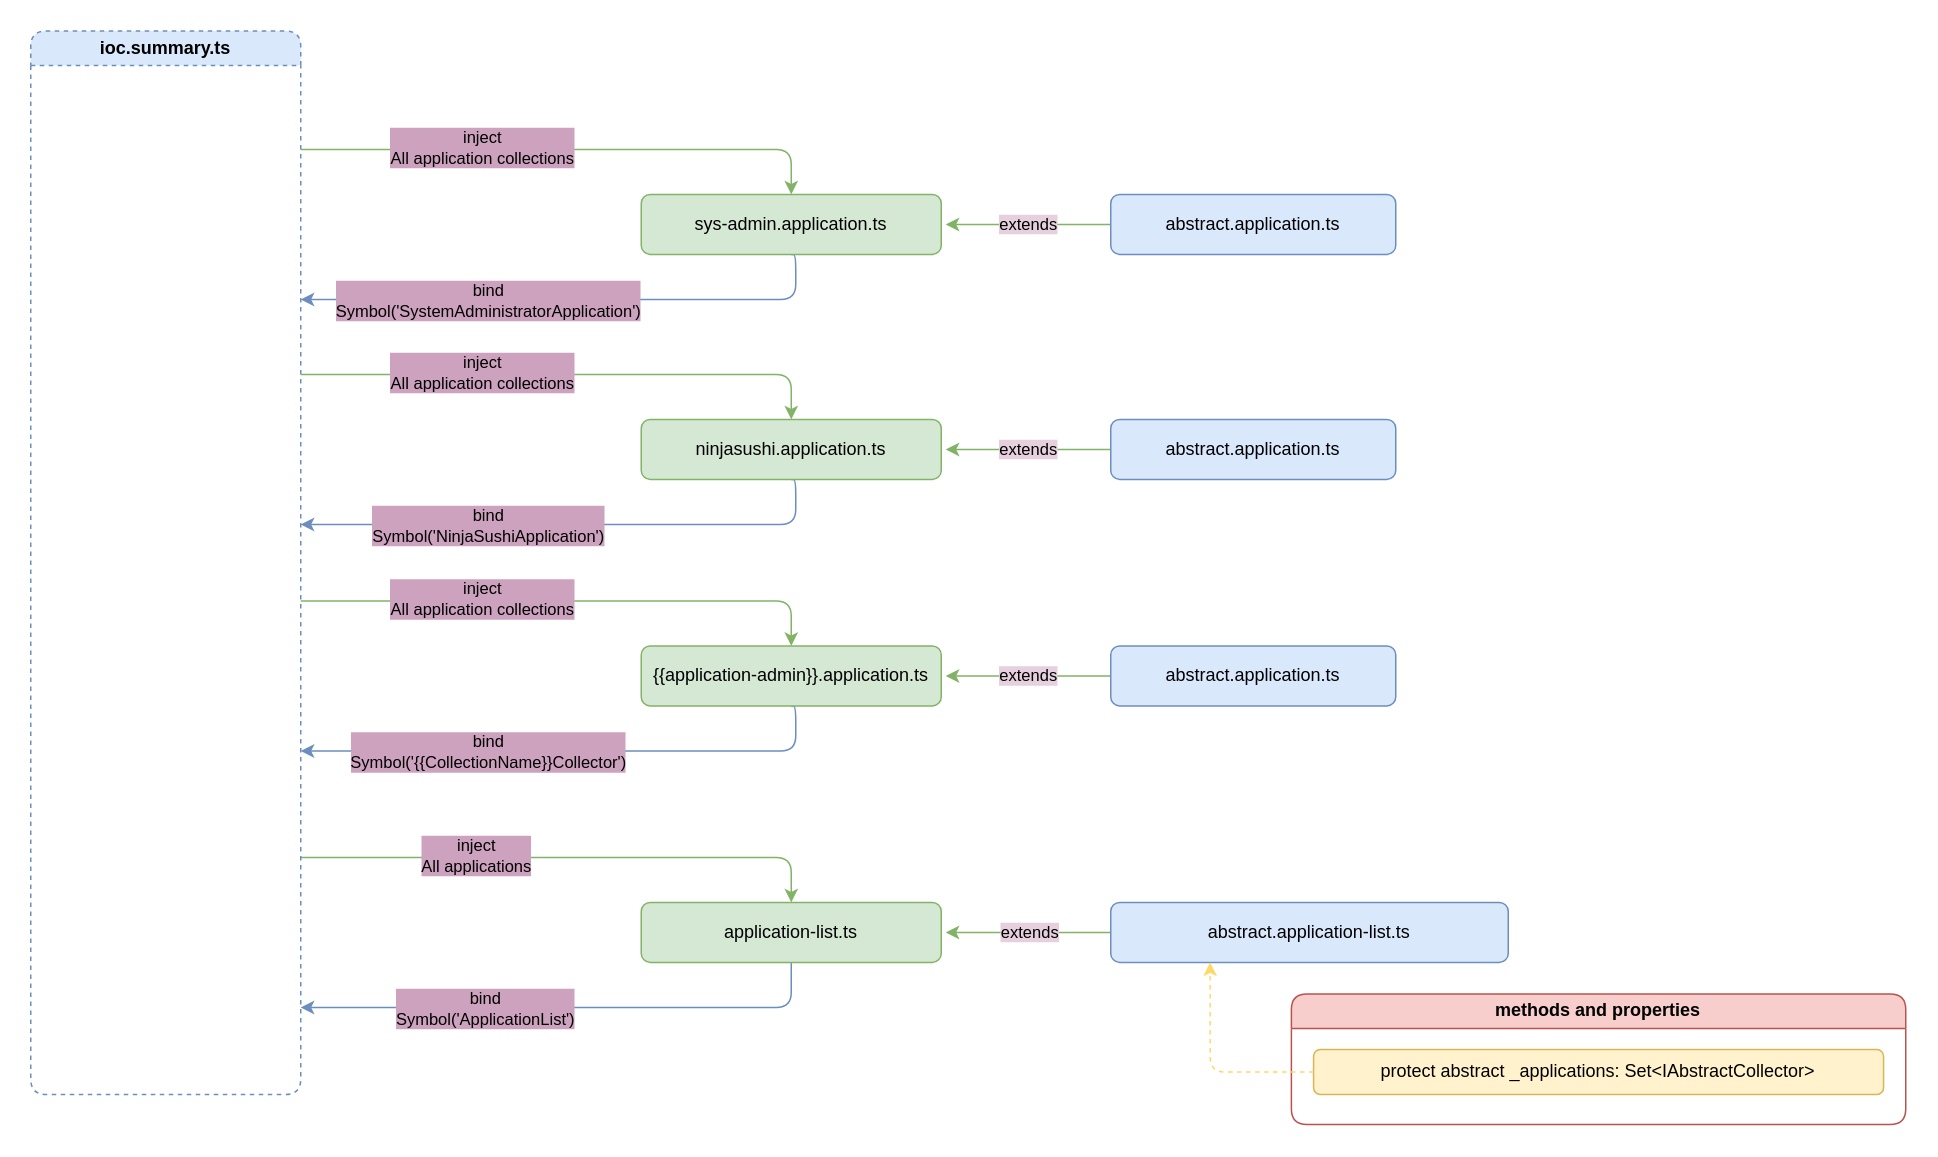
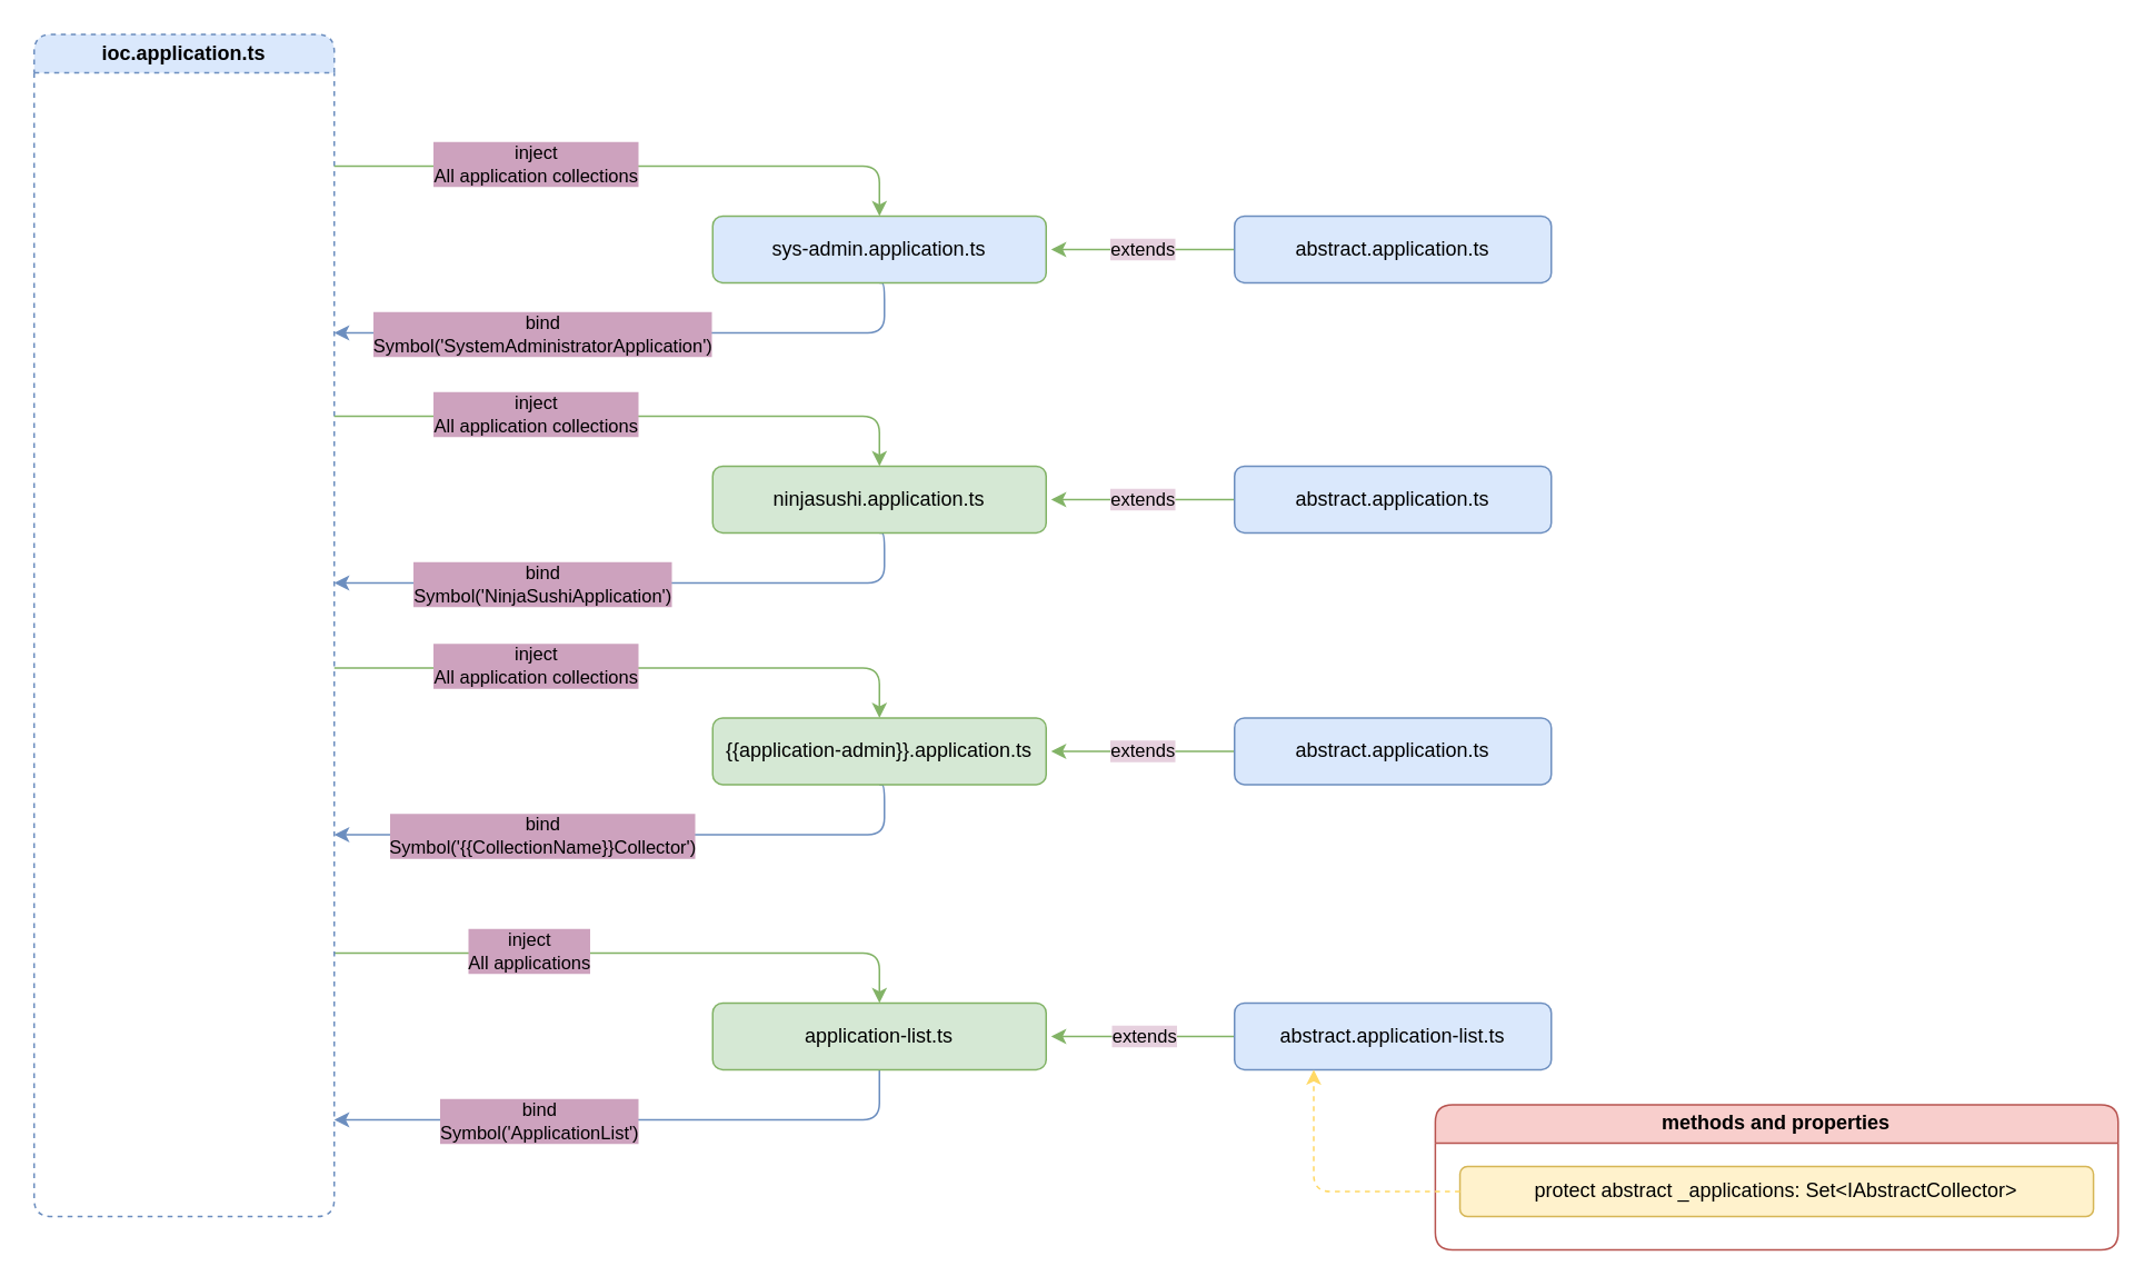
- <mxCell id="12" value="ioc.summary.ts" style="swimlane;whiteSpace=wrap;html=1;rounded=1;dashed=1;fillColor=#dae8fc;strokeColor=#6c8ebf;" parent="1" vertex="1"><mxGeometry x="20" y="20" width="180" height="709" as="geometry" /></mxCell>
+ <mxCell id="12" value="ioc.application.ts" style="swimlane;whiteSpace=wrap;html=1;rounded=1;dashed=1;fillColor=#dae8fc;strokeColor=#6c8ebf;" parent="1" vertex="1"><mxGeometry x="20" y="20" width="180" height="709" as="geometry" /></mxCell>
- <mxCell id="18" value="sys-admin.application.ts" style="rounded=1;whiteSpace=wrap;html=1;fillColor=#d5e8d4;strokeColor=#82b366;" parent="1" vertex="1"><mxGeometry x="427" y="128.97" width="200" height="40" as="geometry" /></mxCell>
+ <mxCell id="18" value="sys-admin.application.ts" style="rounded=1;whiteSpace=wrap;html=1;fillColor=#dae8fc;strokeColor=#82b366;" parent="1" vertex="1"><mxGeometry x="427" y="128.97" width="200" height="40" as="geometry" /></mxCell>
- <mxCell id="10" value="abstract.application-list.ts" style="rounded=1;whiteSpace=wrap;html=1;fillColor=#dae8fc;strokeColor=#6c8ebf;" parent="1" vertex="1"><mxGeometry x="740" y="600.97" width="265" height="40" as="geometry" /></mxCell>
+ <mxCell id="10" value="abstract.application-list.ts" style="rounded=1;whiteSpace=wrap;html=1;fillColor=#dae8fc;strokeColor=#6c8ebf;" parent="1" vertex="1"><mxGeometry x="740" y="600.97" width="190" height="40" as="geometry" /></mxCell>
